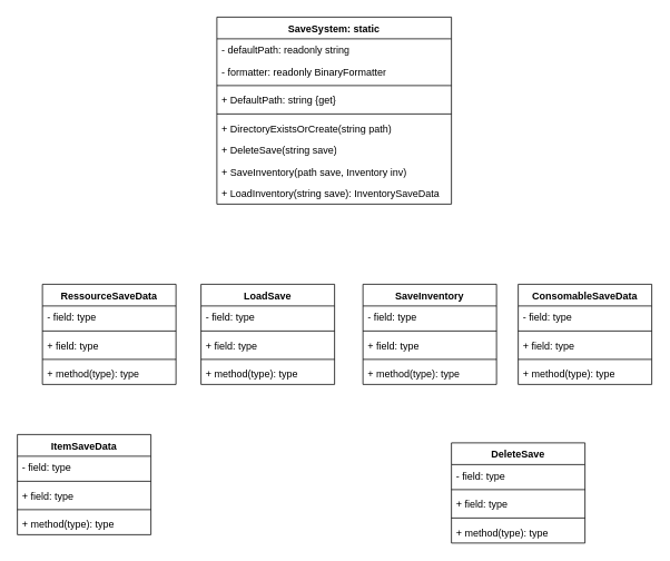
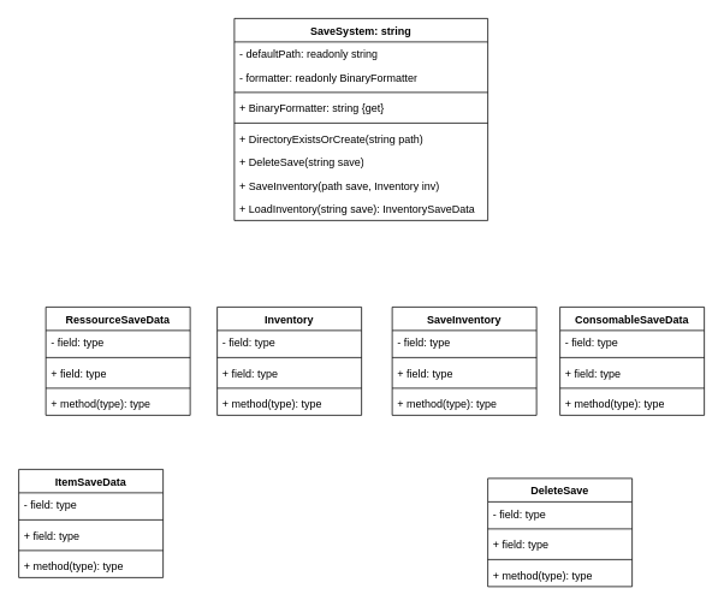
- <mxCell id="2" value="SaveSystem: static" style="swimlane;fontStyle=1;align=center;verticalAlign=top;childLayout=stackLayout;horizontal=1;startSize=26;horizontalStack=0;resizeParent=1;resizeParentMax=0;resizeLast=0;collapsible=1;marginBottom=0;whiteSpace=wrap;html=1;" vertex="1" parent="1"><mxGeometry x="259" width="281" height="224" as="geometry" y="20" /></mxCell>
+ <mxCell id="2" value="SaveSystem: string" style="swimlane;fontStyle=1;align=center;verticalAlign=top;childLayout=stackLayout;horizontal=1;startSize=26;horizontalStack=0;resizeParent=1;resizeParentMax=0;resizeLast=0;collapsible=1;marginBottom=0;whiteSpace=wrap;html=1;" vertex="1" parent="1"><mxGeometry x="259" width="281" height="224" as="geometry" y="20" /></mxCell>
- <mxCell id="6" value="+ DefaultPath: string {get}" style="text;strokeColor=none;fillColor=none;align=left;verticalAlign=top;spacingLeft=4;spacingRight=4;overflow=hidden;rotatable=0;points=[[0,0.5],[1,0.5]];portConstraint=eastwest;whiteSpace=wrap;html=1;" vertex="1" parent="2"><mxGeometry y="86" width="281" height="26" as="geometry" /></mxCell>
+ <mxCell id="6" value="+ BinaryFormatter: string {get}" style="text;strokeColor=none;fillColor=none;align=left;verticalAlign=top;spacingLeft=4;spacingRight=4;overflow=hidden;rotatable=0;points=[[0,0.5],[1,0.5]];portConstraint=eastwest;whiteSpace=wrap;html=1;" vertex="1" parent="2"><mxGeometry y="86" width="281" height="26" as="geometry" /></mxCell>
- <mxCell id="18" value="LoadSave" style="swimlane;fontStyle=1;align=center;verticalAlign=top;childLayout=stackLayout;horizontal=1;startSize=26;horizontalStack=0;resizeParent=1;resizeParentMax=0;resizeLast=0;collapsible=1;marginBottom=0;whiteSpace=wrap;html=1;" vertex="1" parent="1"><mxGeometry x="240" y="340" width="160" height="120" as="geometry" /></mxCell>
+ <mxCell id="18" value="Inventory" style="swimlane;fontStyle=1;align=center;verticalAlign=top;childLayout=stackLayout;horizontal=1;startSize=26;horizontalStack=0;resizeParent=1;resizeParentMax=0;resizeLast=0;collapsible=1;marginBottom=0;whiteSpace=wrap;html=1;" vertex="1" parent="1"><mxGeometry x="240" y="340" width="160" height="120" as="geometry" /></mxCell>
